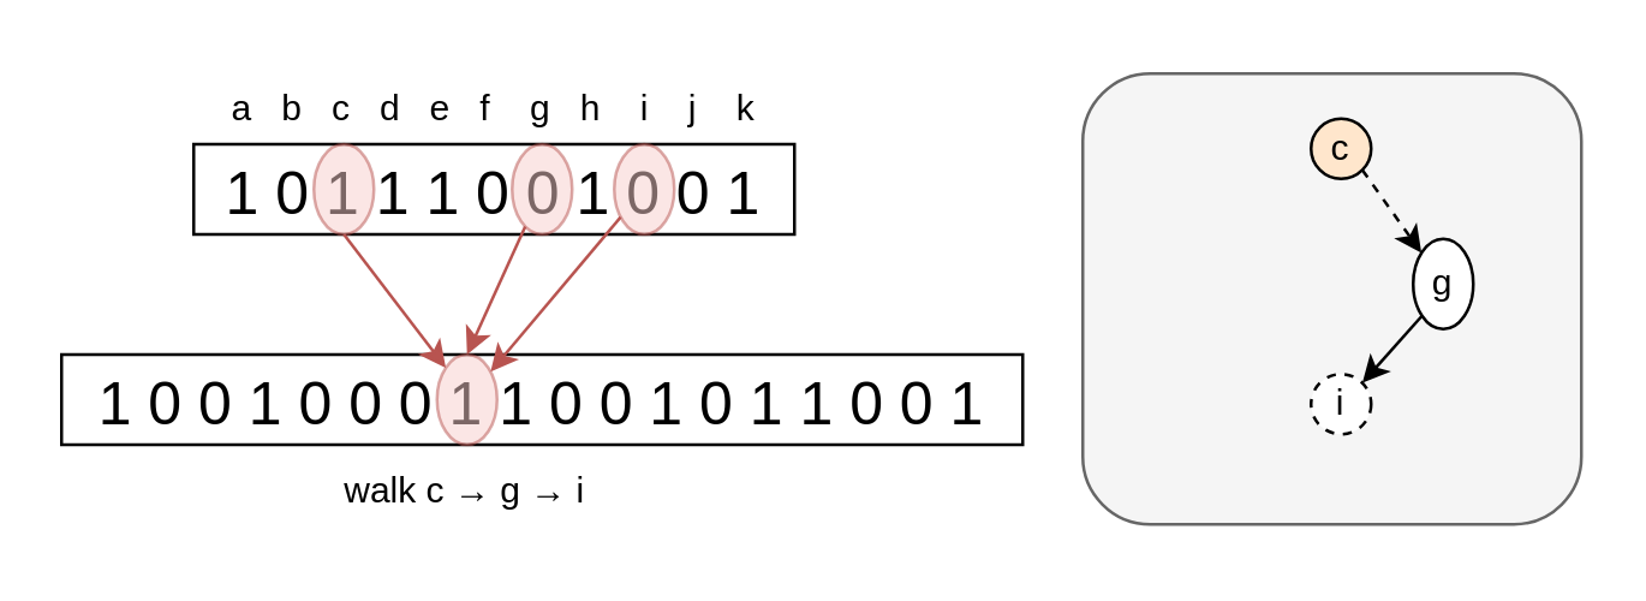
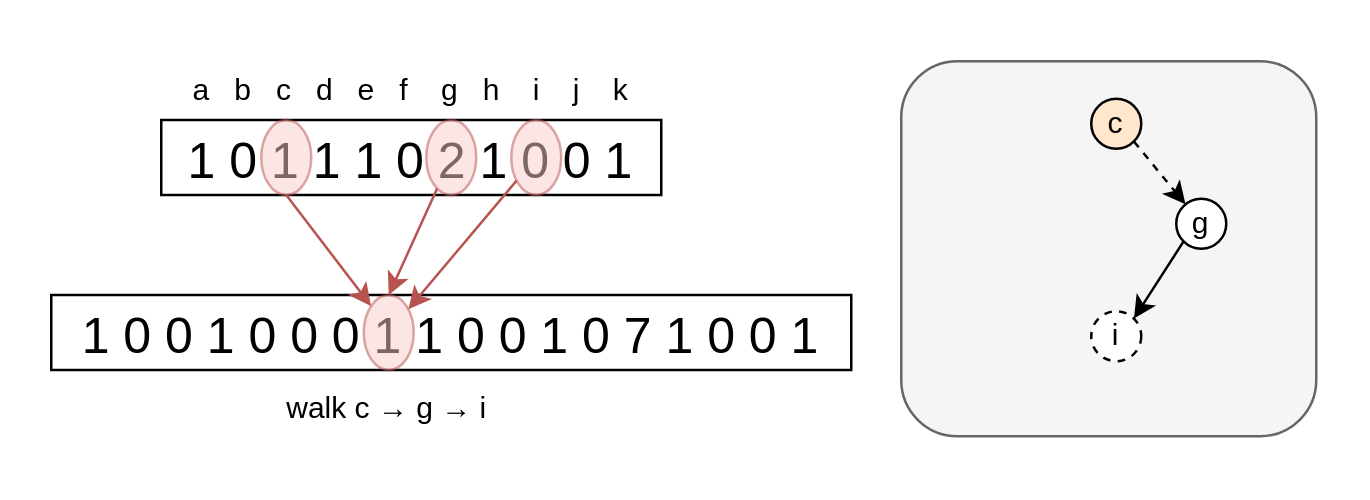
- <mxCell id="3" value="&lt;font style=&quot;font-size: 20px;&quot;&gt;1 0 1 1 1 0 0 1 0 0 1&lt;/font&gt;" style="whiteSpace=wrap;html=1;" parent="1" vertex="1"><mxGeometry x="64" y="47.5" width="200" height="30" as="geometry" /></mxCell>
+ <mxCell id="3" value="&lt;font style=&quot;font-size: 20px;&quot;&gt;1 0 1 1 1 0 2 1 0 0 1&lt;/font&gt;" style="whiteSpace=wrap;html=1;" parent="1" vertex="1"><mxGeometry x="64" y="47.5" width="200" height="30" as="geometry" /></mxCell>
- <mxCell id="17" value="g" style="ellipse;whiteSpace=wrap;html=1;" vertex="1" parent="1"><mxGeometry x="470" y="79" width="20" height="30" as="geometry" /></mxCell>
+ <mxCell id="17" value="g" style="ellipse;whiteSpace=wrap;html=1;" vertex="1" parent="1"><mxGeometry x="470" y="79" width="20" height="20" as="geometry" /></mxCell>
- <mxCell id="4" value="&lt;span style=&quot;font-size: 20px;&quot;&gt;1 0 0 1 0 0 0 1 1 0 0 1 0 1 1 0 0 1&lt;/span&gt;" style="whiteSpace=wrap;html=1;" parent="1" vertex="1"><mxGeometry x="20" y="117.5" width="320" height="30" as="geometry" /></mxCell>
+ <mxCell id="4" value="&lt;span style=&quot;font-size: 20px;&quot;&gt;1 0 0 1 0 0 0 1 1 0 0 1 0 7 1 0 0 1&lt;/span&gt;" style="whiteSpace=wrap;html=1;" parent="1" vertex="1"><mxGeometry x="20" y="117.5" width="320" height="30" as="geometry" /></mxCell>
